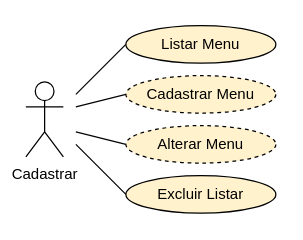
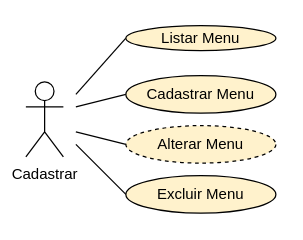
- <mxCell id="3" value="Listar Menu" style="ellipse;whiteSpace=wrap;html=1;fillColor=#fff2cc;" parent="1" vertex="1"><mxGeometry x="100" y="20" width="120" height="30" as="geometry" /></mxCell>
+ <mxCell id="3" value="Listar Menu" style="ellipse;whiteSpace=wrap;html=1;fillColor=#fff2cc;" parent="1" vertex="1"><mxGeometry x="100" y="20" width="120" height="20" as="geometry" /></mxCell>
- <mxCell id="5" value="Cadastrar Menu" style="ellipse;whiteSpace=wrap;html=1;fillColor=#fff2cc;dashed=1;" parent="1" vertex="1"><mxGeometry x="100" y="60" width="120" height="30" as="geometry" /></mxCell>
+ <mxCell id="5" value="Cadastrar Menu" style="ellipse;whiteSpace=wrap;html=1;fillColor=#fff2cc;" parent="1" vertex="1"><mxGeometry x="100" y="60" width="120" height="30" as="geometry" /></mxCell>
- <mxCell id="9" value="Excluir Listar" style="ellipse;whiteSpace=wrap;html=1;fillColor=#fff2cc;" parent="1" vertex="1"><mxGeometry x="100" y="140" width="120" height="30" as="geometry" /></mxCell>
+ <mxCell id="9" value="Excluir Menu" style="ellipse;whiteSpace=wrap;html=1;fillColor=#fff2cc;" parent="1" vertex="1"><mxGeometry x="100" y="140" width="120" height="30" as="geometry" /></mxCell>
